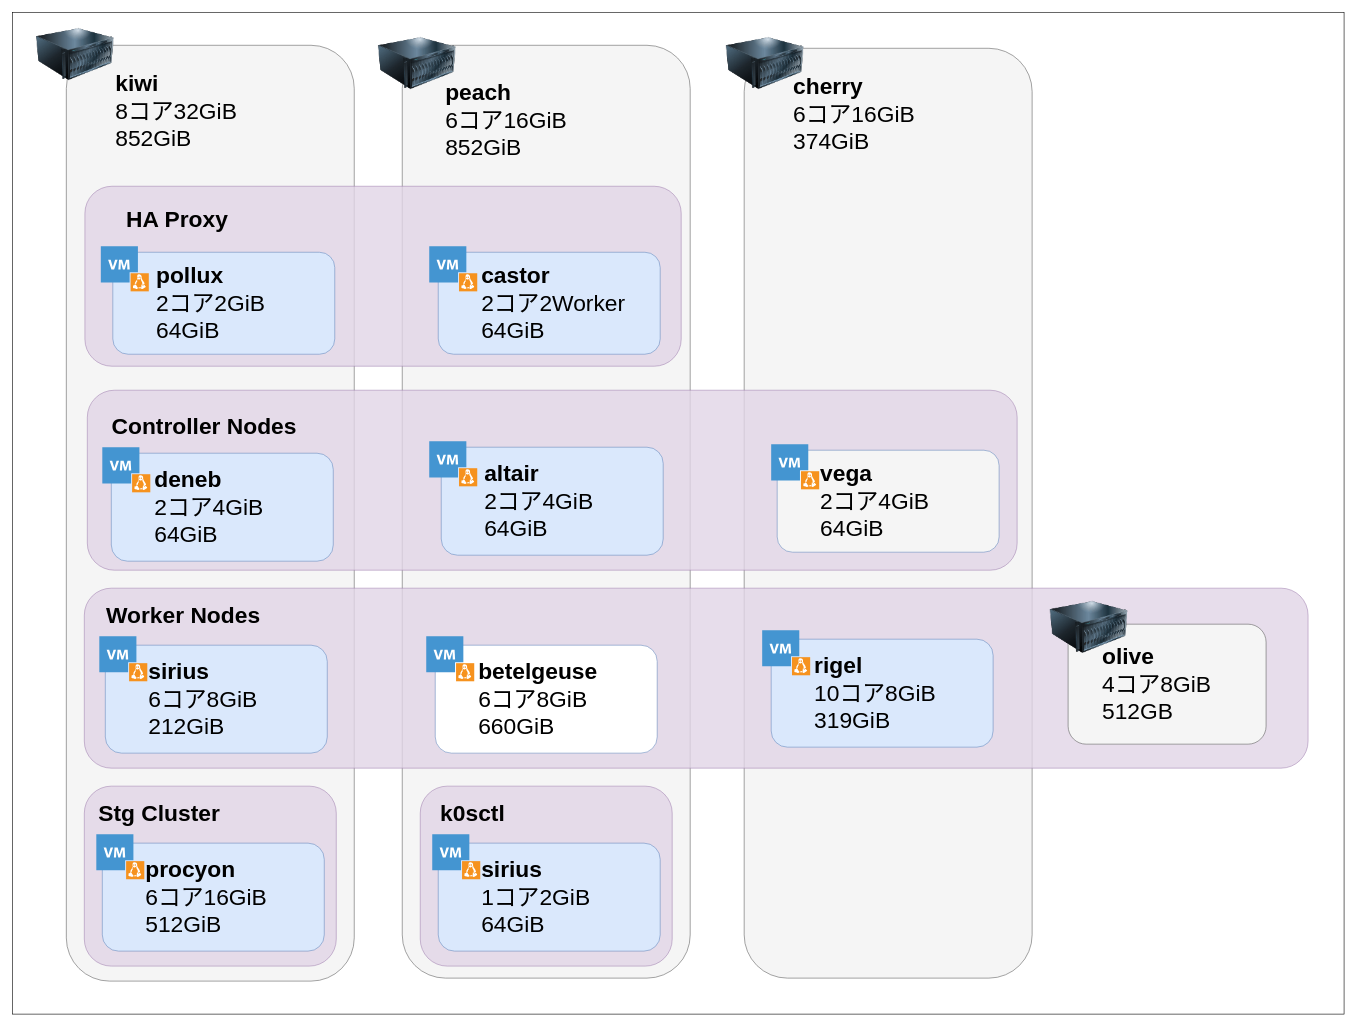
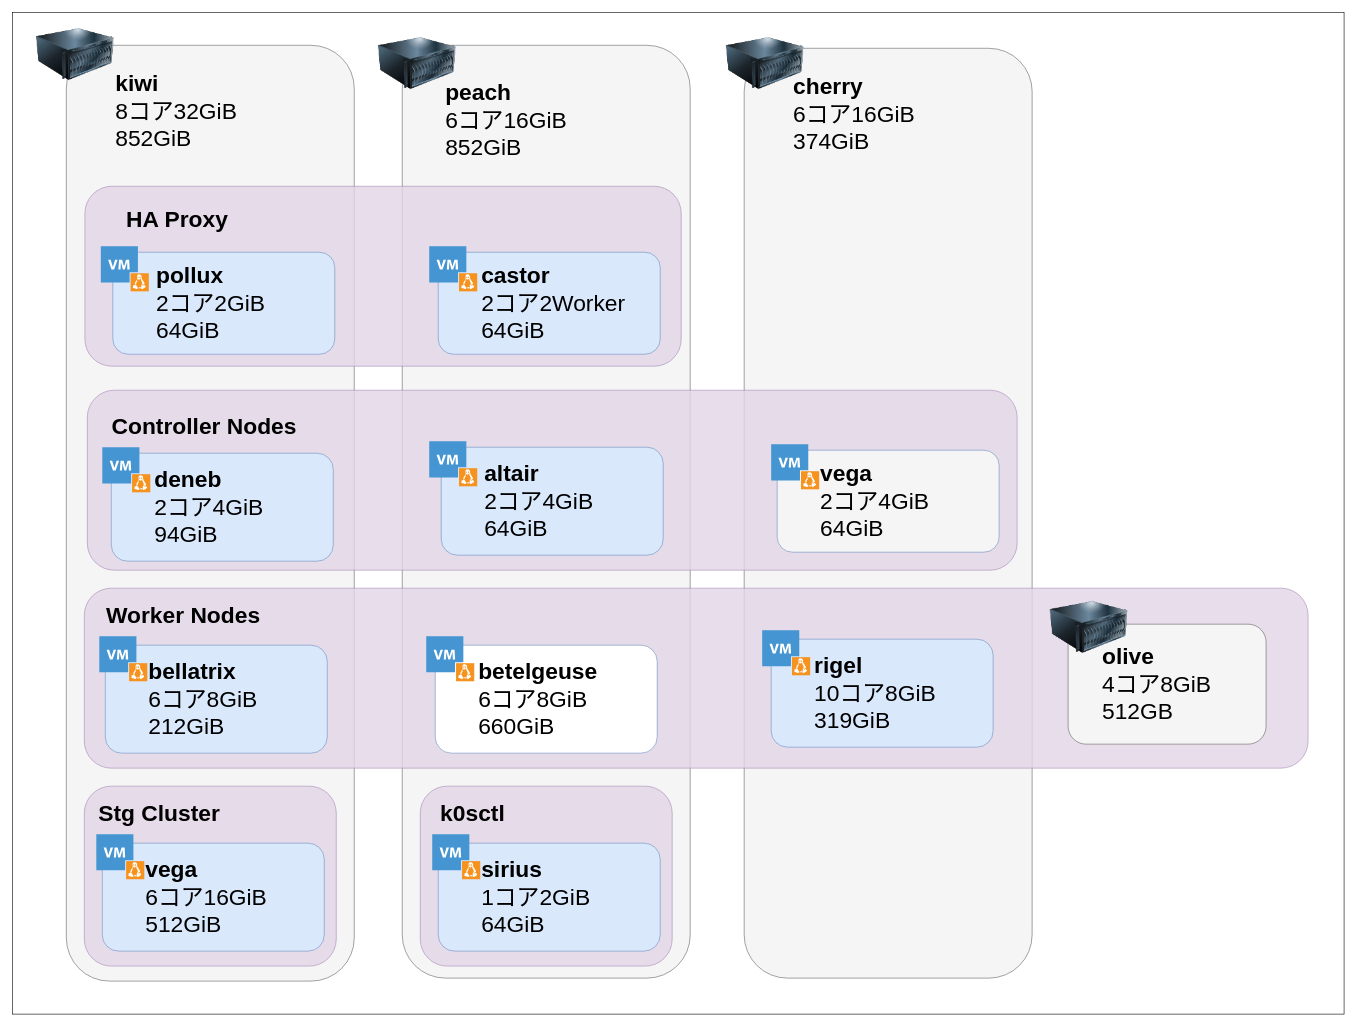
- <mxCell id="38" value="&lt;b style=&quot;font-size: 38px;&quot;&gt;deneb&lt;/b&gt;&lt;div&gt;&lt;span style=&quot;font-size: 38px;&quot;&gt;2コア4GiB&lt;/span&gt;&lt;br&gt;&lt;div&gt;&lt;font style=&quot;font-size: 38px;&quot;&gt;64GiB&lt;/font&gt;&lt;/div&gt;&lt;/div&gt;" style="whiteSpace=wrap;html=1;fillColor=#dae8fc;strokeColor=#6c8ebf;rounded=1;align=left;horizontal=1;verticalAlign=middle;spacingLeft=70;" parent="37" vertex="1"><mxGeometry x="15" y="10" width="370" height="180" as="geometry" /></mxCell>
+ <mxCell id="38" value="&lt;b style=&quot;font-size: 38px;&quot;&gt;deneb&lt;/b&gt;&lt;div&gt;&lt;span style=&quot;font-size: 38px;&quot;&gt;2コア4GiB&lt;/span&gt;&lt;br&gt;&lt;div&gt;&lt;font style=&quot;font-size: 38px;&quot;&gt;94GiB&lt;/font&gt;&lt;/div&gt;&lt;/div&gt;" style="whiteSpace=wrap;html=1;fillColor=#dae8fc;strokeColor=#6c8ebf;rounded=1;align=left;horizontal=1;verticalAlign=middle;spacingLeft=70;" parent="37" vertex="1"><mxGeometry x="15" y="10" width="370" height="180" as="geometry" /></mxCell>
- <mxCell id="41" value="&lt;b style=&quot;font-size: 38px;&quot;&gt;sirius&lt;/b&gt;&lt;br&gt;&lt;span style=&quot;font-size: 38px;&quot;&gt;6コア8GiB&lt;/span&gt;&lt;br&gt;&lt;div&gt;&lt;font style=&quot;font-size: 38px;&quot;&gt;212GiB&lt;/font&gt;&lt;/div&gt;" style="whiteSpace=wrap;html=1;fillColor=#dae8fc;strokeColor=#6c8ebf;rounded=1;align=left;horizontal=1;verticalAlign=middle;spacingLeft=70;" parent="40" vertex="1"><mxGeometry x="10" y="15" width="370" height="180" as="geometry" /></mxCell>
+ <mxCell id="41" value="&lt;b style=&quot;font-size: 38px;&quot;&gt;bellatrix&lt;/b&gt;&lt;br&gt;&lt;span style=&quot;font-size: 38px;&quot;&gt;6コア8GiB&lt;/span&gt;&lt;br&gt;&lt;div&gt;&lt;font style=&quot;font-size: 38px;&quot;&gt;212GiB&lt;/font&gt;&lt;/div&gt;" style="whiteSpace=wrap;html=1;fillColor=#dae8fc;strokeColor=#6c8ebf;rounded=1;align=left;horizontal=1;verticalAlign=middle;spacingLeft=70;" parent="40" vertex="1"><mxGeometry x="10" y="15" width="370" height="180" as="geometry" /></mxCell>
- <mxCell id="14" value="&lt;b style=&quot;font-size: 38px;&quot;&gt;procyon&lt;/b&gt;&lt;br&gt;&lt;span style=&quot;font-size: 38px;&quot;&gt;6コア16GiB&lt;/span&gt;&lt;br&gt;&lt;div&gt;&lt;font style=&quot;font-size: 38px;&quot;&gt;512GiB&lt;/font&gt;&lt;/div&gt;" style="whiteSpace=wrap;html=1;fillColor=#dae8fc;strokeColor=#6c8ebf;rounded=1;align=left;horizontal=1;verticalAlign=middle;spacingLeft=70;" parent="13" vertex="1"><mxGeometry x="20" y="15" width="370" height="180" as="geometry" /></mxCell>
+ <mxCell id="14" value="&lt;b style=&quot;font-size: 38px;&quot;&gt;vega&lt;/b&gt;&lt;br&gt;&lt;span style=&quot;font-size: 38px;&quot;&gt;6コア16GiB&lt;/span&gt;&lt;br&gt;&lt;div&gt;&lt;font style=&quot;font-size: 38px;&quot;&gt;512GiB&lt;/font&gt;&lt;/div&gt;" style="whiteSpace=wrap;html=1;fillColor=#dae8fc;strokeColor=#6c8ebf;rounded=1;align=left;horizontal=1;verticalAlign=middle;spacingLeft=70;" parent="13" vertex="1"><mxGeometry x="20" y="15" width="370" height="180" as="geometry" /></mxCell>
